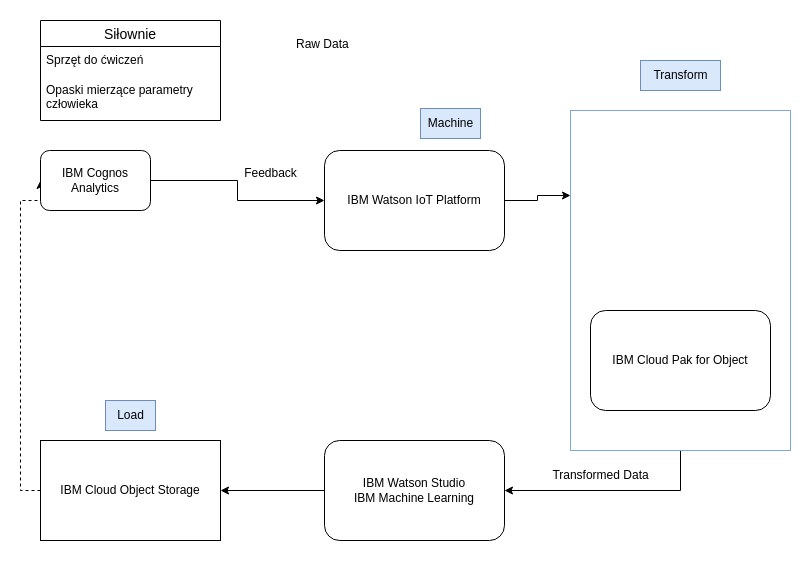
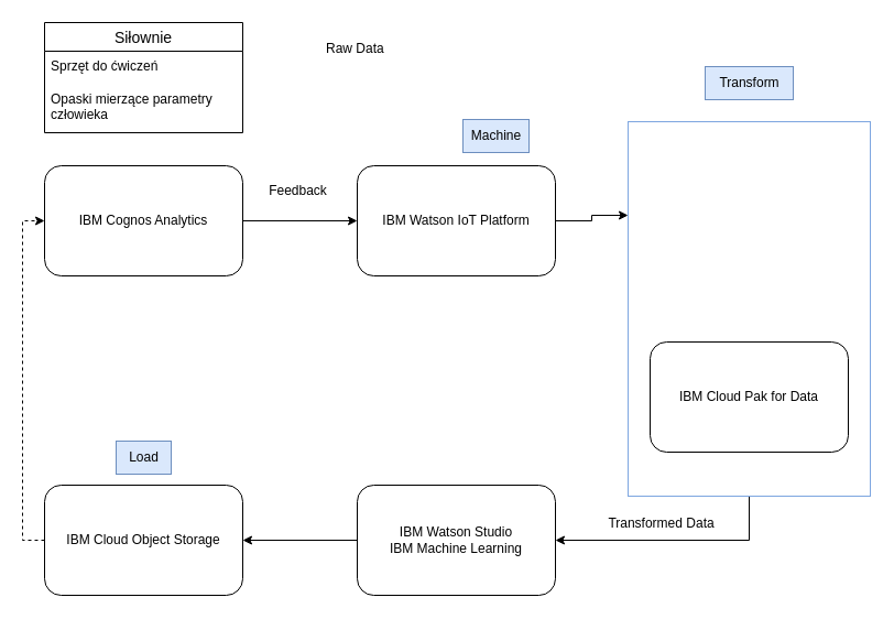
- <mxCell id="20" value="IBM Cognos Analytics" style="rounded=1;whiteSpace=wrap;html=1;" vertex="1" parent="1"><mxGeometry x="40" y="150" width="110" height="60" as="geometry" /></mxCell>
+ <mxCell id="20" value="IBM Cognos Analytics" style="rounded=1;whiteSpace=wrap;html=1;" vertex="1" parent="1"><mxGeometry x="40" y="150" width="180" height="100" as="geometry" /></mxCell>
- <mxCell id="9" value="IBM Cloud Pak for Object" style="rounded=1;whiteSpace=wrap;html=1;" vertex="1" parent="1"><mxGeometry x="590" y="310" width="180" height="100" as="geometry" /></mxCell>
+ <mxCell id="9" value="IBM Cloud Pak for Data" style="rounded=1;whiteSpace=wrap;html=1;" vertex="1" parent="1"><mxGeometry x="590" y="310" width="180" height="100" as="geometry" /></mxCell>
- <mxCell id="13" value="IBM Cloud Object Storage" style="whiteSpace=wrap;html=1;rounded=0;" vertex="1" parent="1"><mxGeometry x="40" y="440" width="180" height="100" as="geometry" /></mxCell>
+ <mxCell id="13" value="IBM Cloud Object Storage" style="rounded=1;whiteSpace=wrap;html=1;" vertex="1" parent="1"><mxGeometry x="40" y="440" width="180" height="100" as="geometry" /></mxCell>
